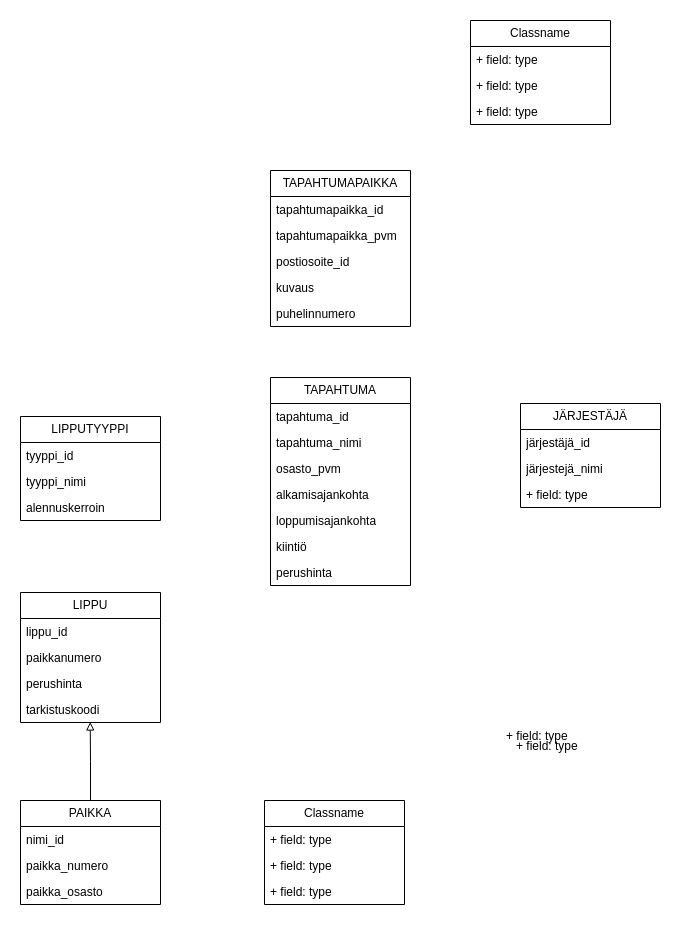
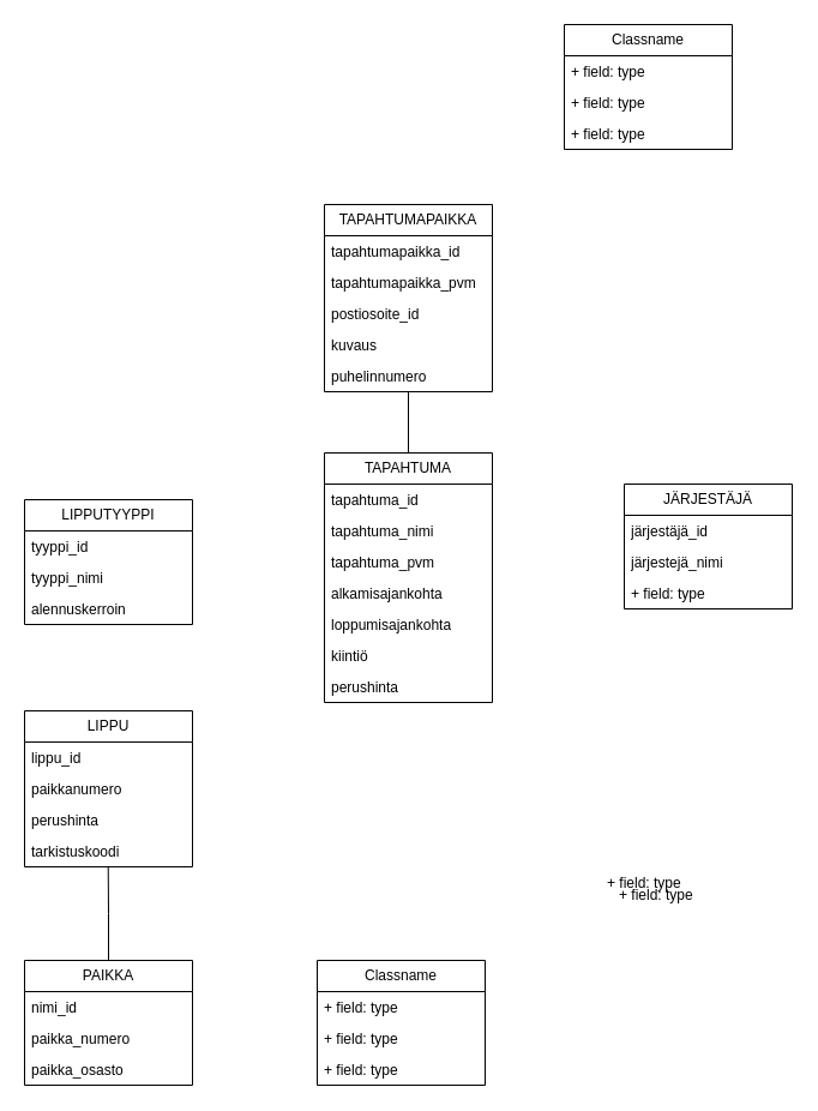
+ <mxCell id="6" style="edgeStyle=orthogonalEdgeStyle;rounded=0;orthogonalLoop=1;jettySize=auto;html=1;endArrow=none;endFill=0;" edge="1" parent="1" source="7" target="29"><mxGeometry relative="1" as="geometry" /></mxCell>
- <mxCell id="32" value="osasto_pvm" style="text;strokeColor=none;fillColor=none;align=left;verticalAlign=top;spacingLeft=4;spacingRight=4;overflow=hidden;rotatable=0;points=[[0,0.5],[1,0.5]];portConstraint=eastwest;whiteSpace=wrap;html=1;" vertex="1" parent="29"><mxGeometry y="78" width="140" height="26" as="geometry" /></mxCell>
+ <mxCell id="32" value="tapahtuma_pvm" style="text;strokeColor=none;fillColor=none;align=left;verticalAlign=top;spacingLeft=4;spacingRight=4;overflow=hidden;rotatable=0;points=[[0,0.5],[1,0.5]];portConstraint=eastwest;whiteSpace=wrap;html=1;" vertex="1" parent="29"><mxGeometry y="78" width="140" height="26" as="geometry" /></mxCell>
- <mxCell id="44" style="edgeStyle=orthogonalEdgeStyle;rounded=0;orthogonalLoop=1;jettySize=auto;html=1;entryX=0.498;entryY=0.982;entryDx=0;entryDy=0;entryPerimeter=0;endArrow=block;endFill=0;" edge="1" parent="1" source="2" target="41"><mxGeometry relative="1" as="geometry" /></mxCell>
+ <mxCell id="44" style="edgeStyle=orthogonalEdgeStyle;rounded=0;orthogonalLoop=1;jettySize=auto;html=1;entryX=0.498;entryY=0.982;entryDx=0;entryDy=0;entryPerimeter=0;endArrow=none;endFill=0;" edge="1" parent="1" source="2" target="41"><mxGeometry relative="1" as="geometry" /></mxCell>
